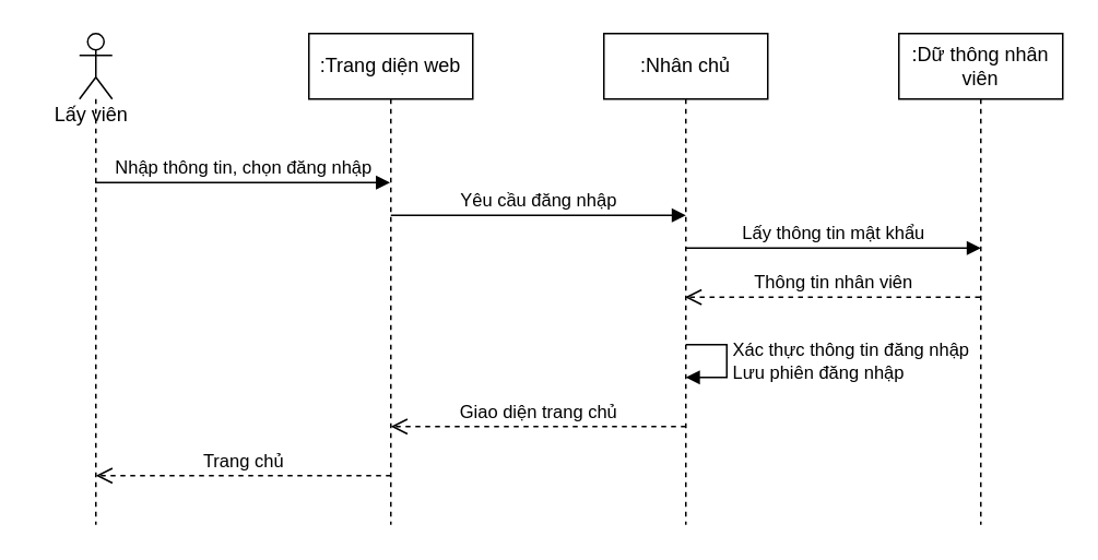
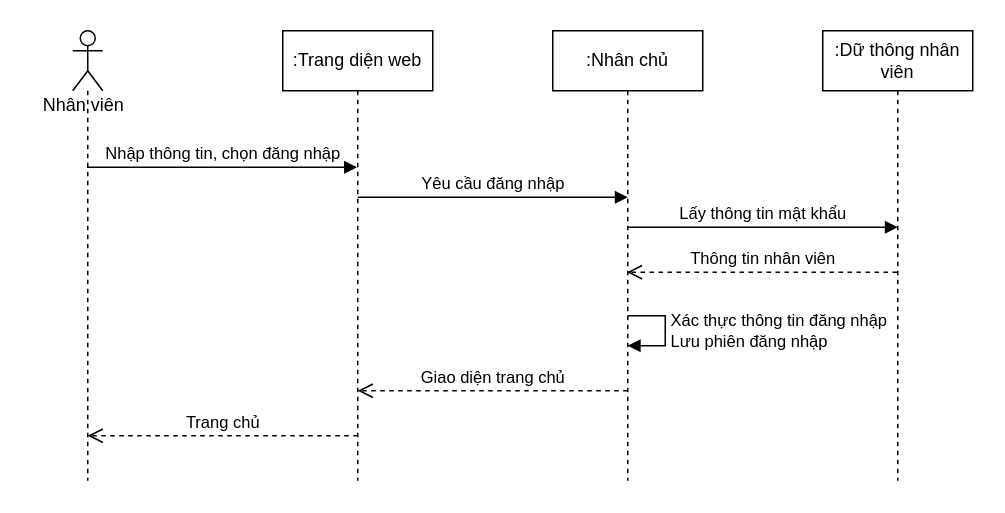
- <mxCell id="3" value="Lấy viên" style="text;html=1;align=center;verticalAlign=middle;resizable=0;points=[];autosize=1;strokeColor=none;fillColor=none;" vertex="1" parent="1"><mxGeometry x="20" y="60" width="70" height="20" as="geometry" /></mxCell>
+ <mxCell id="3" value="Nhân viên" style="text;html=1;align=center;verticalAlign=middle;resizable=0;points=[];autosize=1;strokeColor=none;fillColor=none;" vertex="1" parent="1"><mxGeometry x="20" y="60" width="70" height="20" as="geometry" /></mxCell>
